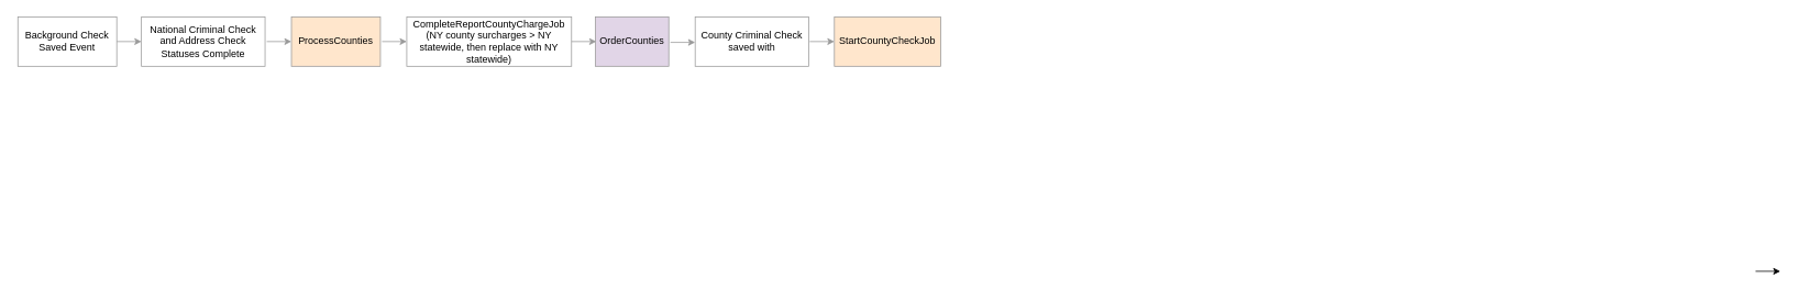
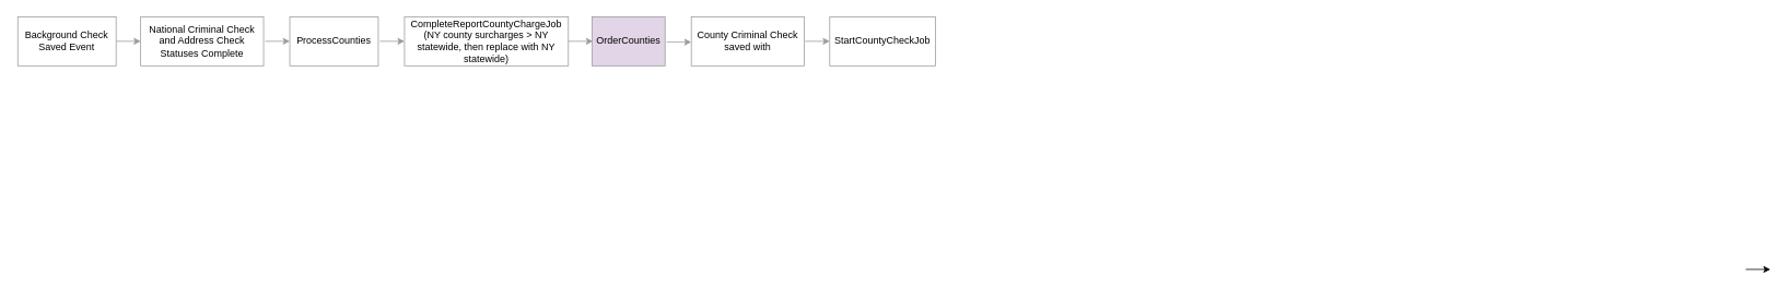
- <mxCell id="4" value="ProcessCounties" style="rounded=0;whiteSpace=wrap;html=1;strokeColor=#999999;fillColor=#ffe6cc;labelBackgroundColor=none;" parent="1" vertex="1"><mxGeometry x="352" y="20" width="108" height="60" as="geometry" /></mxCell>
+ <mxCell id="4" value="ProcessCounties" style="rounded=0;whiteSpace=wrap;html=1;strokeColor=#999999;fillColor=#FFFFFF;labelBackgroundColor=none;" parent="1" vertex="1"><mxGeometry x="352" y="20" width="108" height="60" as="geometry" /></mxCell>
- <mxCell id="12" value="StartCountyCheckJob" style="rounded=0;whiteSpace=wrap;html=1;strokeColor=#999999;fillColor=#ffe6cc;labelBackgroundColor=none;" parent="1" vertex="1"><mxGeometry x="1011" y="20" width="129" height="60" as="geometry" /></mxCell>
+ <mxCell id="12" value="StartCountyCheckJob" style="rounded=0;whiteSpace=wrap;html=1;strokeColor=#999999;fillColor=#FFFFFF;labelBackgroundColor=none;" parent="1" vertex="1"><mxGeometry x="1011" y="20" width="129" height="60" as="geometry" /></mxCell>
